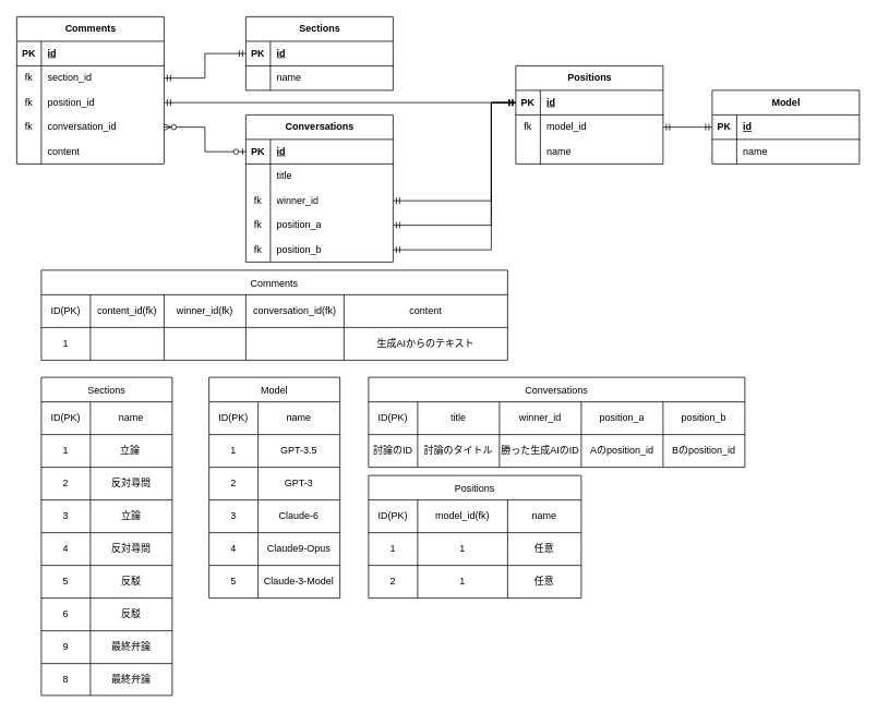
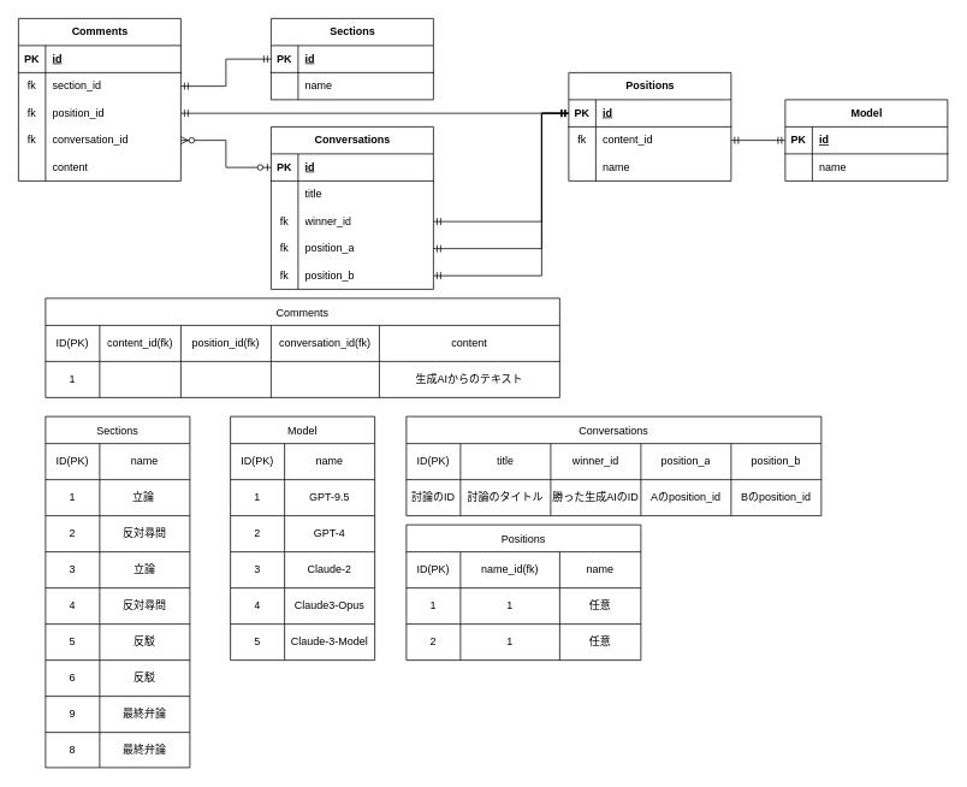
- <mxCell id="47" value="model_id" style="shape=partialRectangle;connectable=0;fillColor=none;top=0;left=0;bottom=0;right=0;align=left;spacingLeft=6;overflow=hidden;whiteSpace=wrap;html=1;" parent="45" vertex="1"><mxGeometry x="30" width="150" height="30" as="geometry"><mxRectangle width="150" height="30" as="alternateBounds" /></mxGeometry></mxCell>
+ <mxCell id="47" value="content_id" style="shape=partialRectangle;connectable=0;fillColor=none;top=0;left=0;bottom=0;right=0;align=left;spacingLeft=6;overflow=hidden;whiteSpace=wrap;html=1;" parent="45" vertex="1"><mxGeometry x="30" width="150" height="30" as="geometry"><mxRectangle width="150" height="30" as="alternateBounds" /></mxGeometry></mxCell>
- <mxCell id="64" value="winner_id(fk)" style="shape=partialRectangle;html=1;whiteSpace=wrap;connectable=0;strokeColor=inherit;overflow=hidden;fillColor=none;top=0;left=0;bottom=0;right=0;pointerEvents=1;" parent="61" vertex="1"><mxGeometry x="150" width="100" height="40" as="geometry"><mxRectangle width="100" height="40" as="alternateBounds" /></mxGeometry></mxCell>
+ <mxCell id="64" value="position_id(fk)" style="shape=partialRectangle;html=1;whiteSpace=wrap;connectable=0;strokeColor=inherit;overflow=hidden;fillColor=none;top=0;left=0;bottom=0;right=0;pointerEvents=1;" parent="61" vertex="1"><mxGeometry x="150" width="100" height="40" as="geometry"><mxRectangle width="100" height="40" as="alternateBounds" /></mxGeometry></mxCell>
- <mxCell id="120" value="GPT-3.5" style="shape=partialRectangle;html=1;whiteSpace=wrap;connectable=0;strokeColor=inherit;overflow=hidden;fillColor=none;top=0;left=0;bottom=0;right=0;pointerEvents=1;" parent="118" vertex="1"><mxGeometry x="60" width="100" height="40" as="geometry"><mxRectangle width="100" height="40" as="alternateBounds" /></mxGeometry></mxCell>
+ <mxCell id="120" value="GPT-9.5" style="shape=partialRectangle;html=1;whiteSpace=wrap;connectable=0;strokeColor=inherit;overflow=hidden;fillColor=none;top=0;left=0;bottom=0;right=0;pointerEvents=1;" parent="118" vertex="1"><mxGeometry x="60" width="100" height="40" as="geometry"><mxRectangle width="100" height="40" as="alternateBounds" /></mxGeometry></mxCell>
- <mxCell id="123" value="GPT-3" style="shape=partialRectangle;html=1;whiteSpace=wrap;connectable=0;strokeColor=inherit;overflow=hidden;fillColor=none;top=0;left=0;bottom=0;right=0;pointerEvents=1;" parent="121" vertex="1"><mxGeometry x="60" width="100" height="40" as="geometry"><mxRectangle width="100" height="40" as="alternateBounds" /></mxGeometry></mxCell>
+ <mxCell id="123" value="GPT-4" style="shape=partialRectangle;html=1;whiteSpace=wrap;connectable=0;strokeColor=inherit;overflow=hidden;fillColor=none;top=0;left=0;bottom=0;right=0;pointerEvents=1;" parent="121" vertex="1"><mxGeometry x="60" width="100" height="40" as="geometry"><mxRectangle width="100" height="40" as="alternateBounds" /></mxGeometry></mxCell>
- <mxCell id="126" value="Claude-6" style="shape=partialRectangle;html=1;whiteSpace=wrap;connectable=0;strokeColor=inherit;overflow=hidden;fillColor=none;top=0;left=0;bottom=0;right=0;pointerEvents=1;" parent="124" vertex="1"><mxGeometry x="60" width="100" height="40" as="geometry"><mxRectangle width="100" height="40" as="alternateBounds" /></mxGeometry></mxCell>
+ <mxCell id="126" value="Claude-2" style="shape=partialRectangle;html=1;whiteSpace=wrap;connectable=0;strokeColor=inherit;overflow=hidden;fillColor=none;top=0;left=0;bottom=0;right=0;pointerEvents=1;" parent="124" vertex="1"><mxGeometry x="60" width="100" height="40" as="geometry"><mxRectangle width="100" height="40" as="alternateBounds" /></mxGeometry></mxCell>
- <mxCell id="104" value="model_id(fk)" style="shape=partialRectangle;html=1;whiteSpace=wrap;connectable=0;strokeColor=inherit;overflow=hidden;fillColor=none;top=0;left=0;bottom=0;right=0;pointerEvents=1;" parent="102" vertex="1"><mxGeometry x="60" width="110" height="40" as="geometry"><mxRectangle width="110" height="40" as="alternateBounds" /></mxGeometry></mxCell>
+ <mxCell id="104" value="name_id(fk)" style="shape=partialRectangle;html=1;whiteSpace=wrap;connectable=0;strokeColor=inherit;overflow=hidden;fillColor=none;top=0;left=0;bottom=0;right=0;pointerEvents=1;" parent="102" vertex="1"><mxGeometry x="60" width="110" height="40" as="geometry"><mxRectangle width="110" height="40" as="alternateBounds" /></mxGeometry></mxCell>
- <mxCell id="129" value="Claude9-Opus" style="shape=partialRectangle;html=1;whiteSpace=wrap;connectable=0;strokeColor=inherit;overflow=hidden;fillColor=none;top=0;left=0;bottom=0;right=0;pointerEvents=1;" parent="127" vertex="1"><mxGeometry x="60" width="100" height="40" as="geometry"><mxRectangle width="100" height="40" as="alternateBounds" /></mxGeometry></mxCell>
+ <mxCell id="129" value="Claude3-Opus" style="shape=partialRectangle;html=1;whiteSpace=wrap;connectable=0;strokeColor=inherit;overflow=hidden;fillColor=none;top=0;left=0;bottom=0;right=0;pointerEvents=1;" parent="127" vertex="1"><mxGeometry x="60" width="100" height="40" as="geometry"><mxRectangle width="100" height="40" as="alternateBounds" /></mxGeometry></mxCell>
